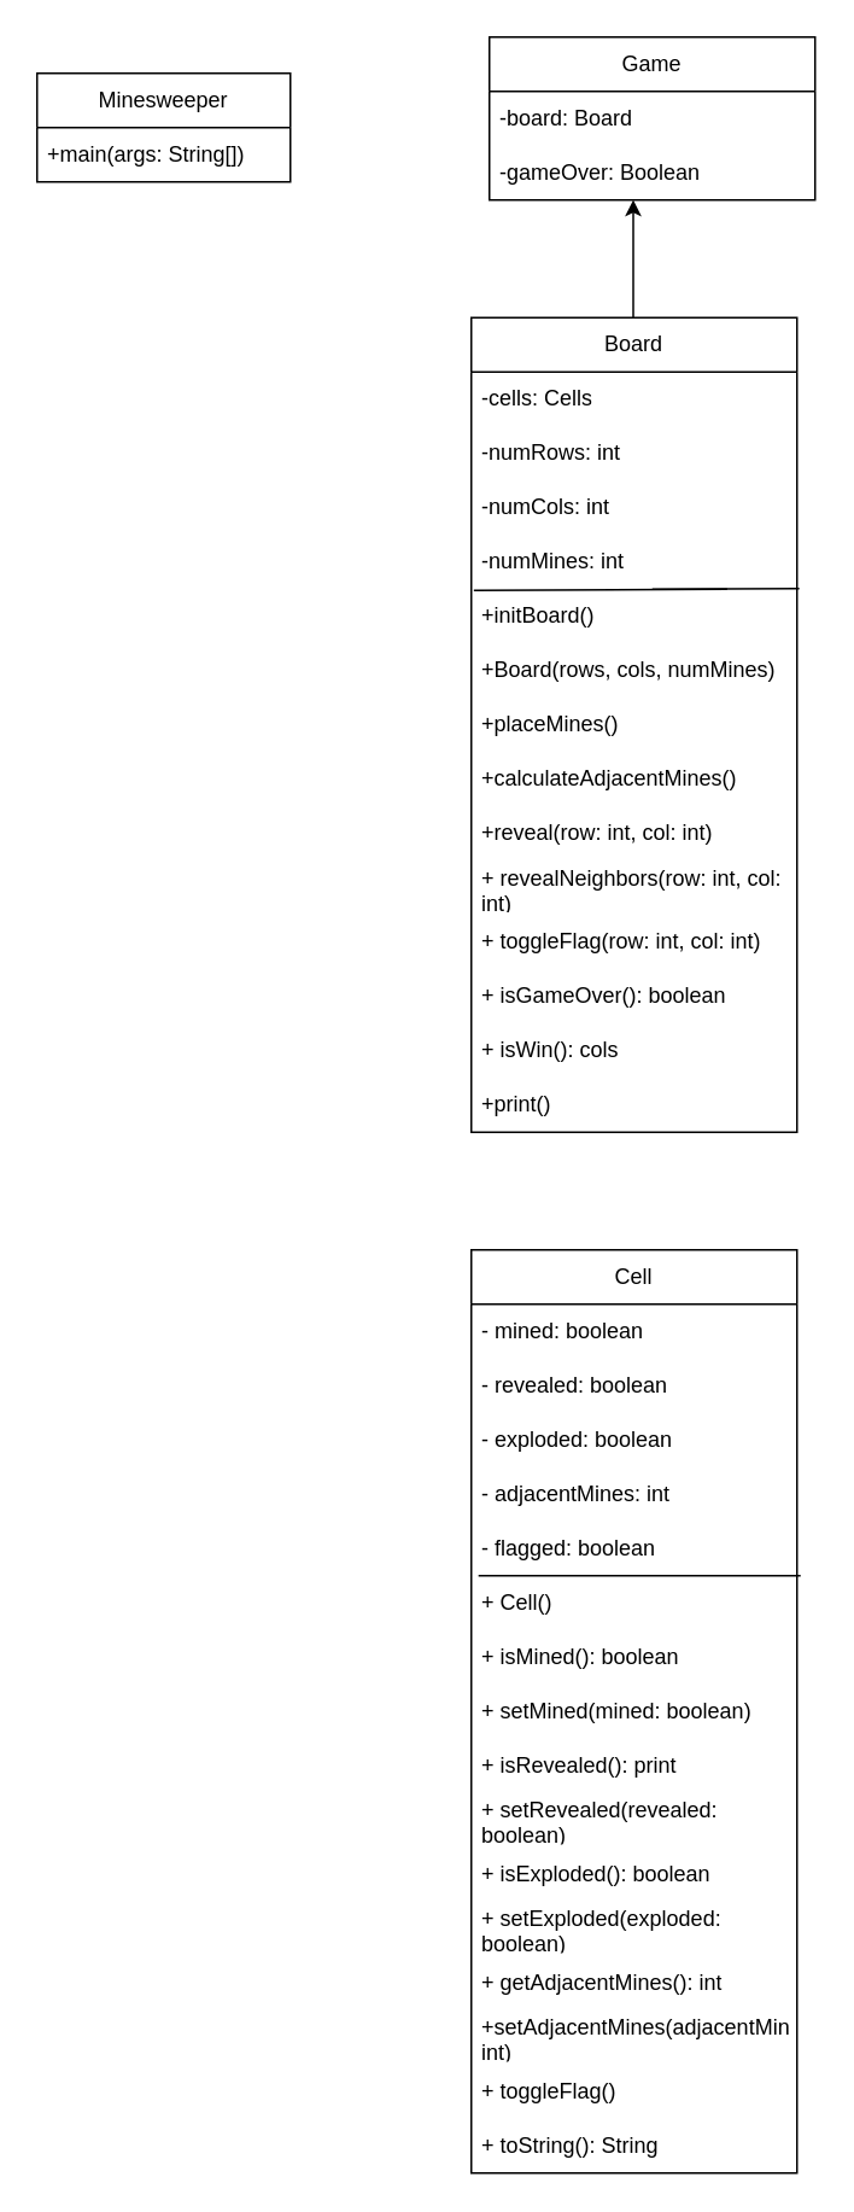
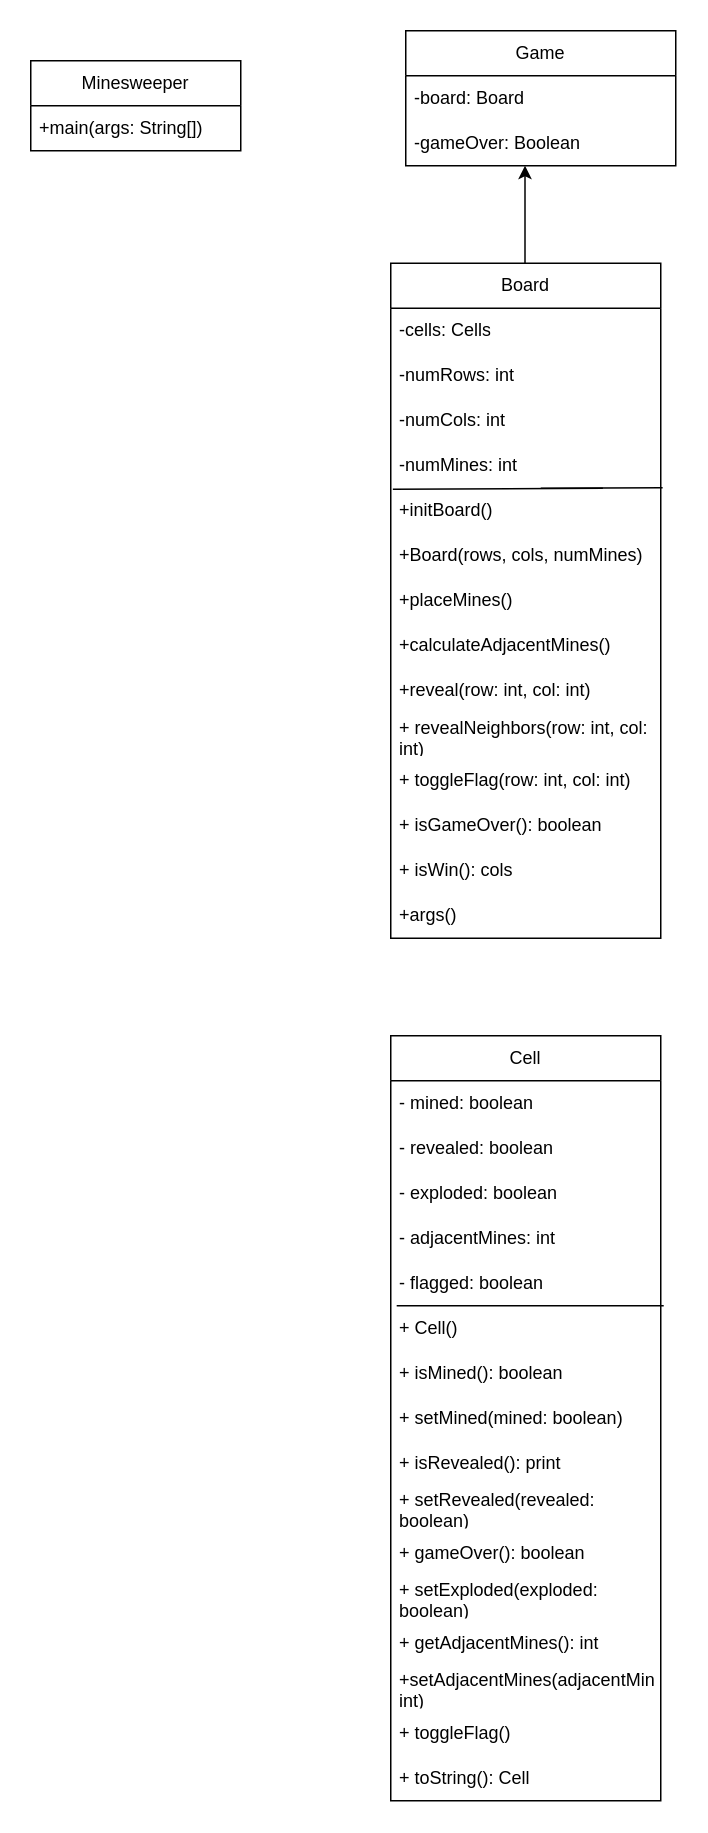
- <mxCell id="18" value="+print()" style="text;strokeColor=none;fillColor=none;align=left;verticalAlign=middle;spacingLeft=4;spacingRight=4;overflow=hidden;points=[[0,0.5],[1,0.5]];portConstraint=eastwest;rotatable=0;whiteSpace=wrap;html=1;" vertex="1" parent="2"><mxGeometry y="420" width="180" height="30" as="geometry" /></mxCell>
+ <mxCell id="18" value="+args()" style="text;strokeColor=none;fillColor=none;align=left;verticalAlign=middle;spacingLeft=4;spacingRight=4;overflow=hidden;points=[[0,0.5],[1,0.5]];portConstraint=eastwest;rotatable=0;whiteSpace=wrap;html=1;" vertex="1" parent="2"><mxGeometry y="420" width="180" height="30" as="geometry" /></mxCell>
- <mxCell id="36" value="+ isExploded(): boolean" style="text;strokeColor=none;fillColor=none;align=left;verticalAlign=middle;spacingLeft=4;spacingRight=4;overflow=hidden;points=[[0,0.5],[1,0.5]];portConstraint=eastwest;rotatable=0;whiteSpace=wrap;html=1;" vertex="1" parent="24"><mxGeometry y="330" width="180" height="30" as="geometry" /></mxCell>
+ <mxCell id="36" value="+ gameOver(): boolean" style="text;strokeColor=none;fillColor=none;align=left;verticalAlign=middle;spacingLeft=4;spacingRight=4;overflow=hidden;points=[[0,0.5],[1,0.5]];portConstraint=eastwest;rotatable=0;whiteSpace=wrap;html=1;" vertex="1" parent="24"><mxGeometry y="330" width="180" height="30" as="geometry" /></mxCell>
- <mxCell id="41" value="+ toString(): String&amp;nbsp;" style="text;strokeColor=none;fillColor=none;align=left;verticalAlign=middle;spacingLeft=4;spacingRight=4;overflow=hidden;points=[[0,0.5],[1,0.5]];portConstraint=eastwest;rotatable=0;whiteSpace=wrap;html=1;" vertex="1" parent="24"><mxGeometry y="480" width="180" height="30" as="geometry" /></mxCell>
+ <mxCell id="41" value="+ toString(): Cell&amp;nbsp;" style="text;strokeColor=none;fillColor=none;align=left;verticalAlign=middle;spacingLeft=4;spacingRight=4;overflow=hidden;points=[[0,0.5],[1,0.5]];portConstraint=eastwest;rotatable=0;whiteSpace=wrap;html=1;" vertex="1" parent="24"><mxGeometry y="480" width="180" height="30" as="geometry" /></mxCell>
